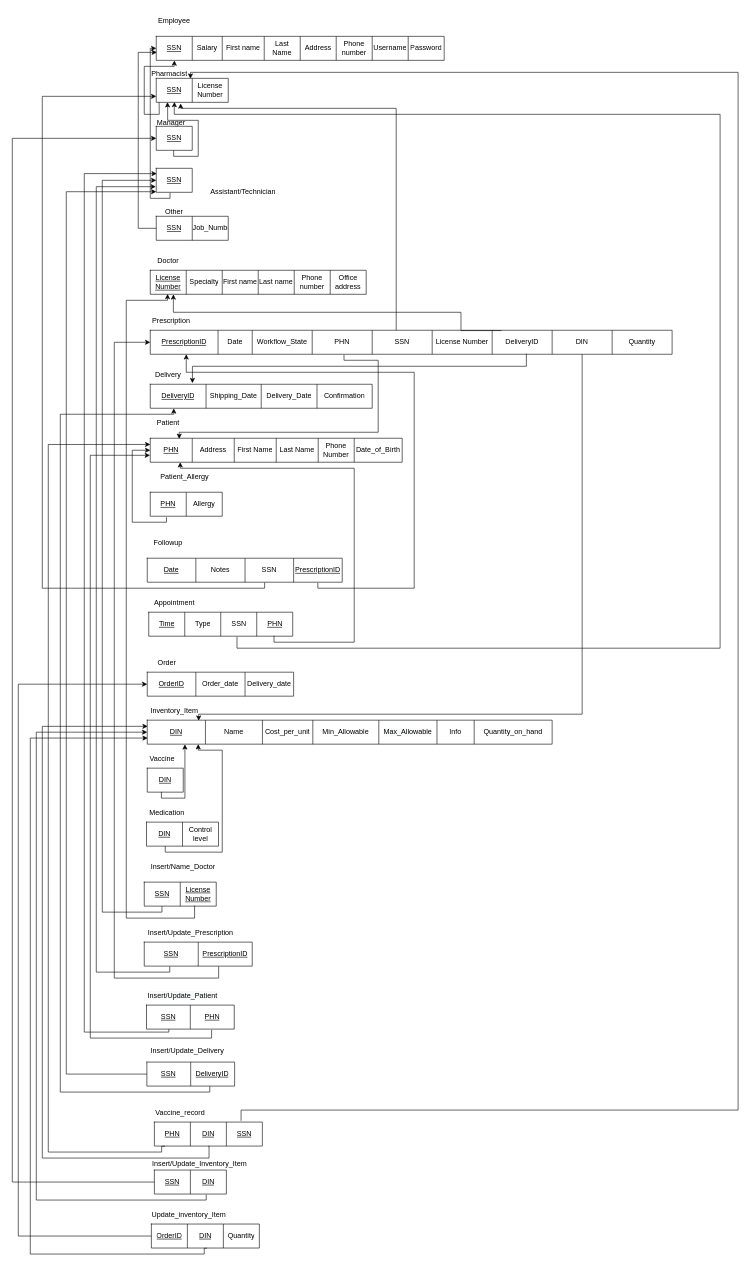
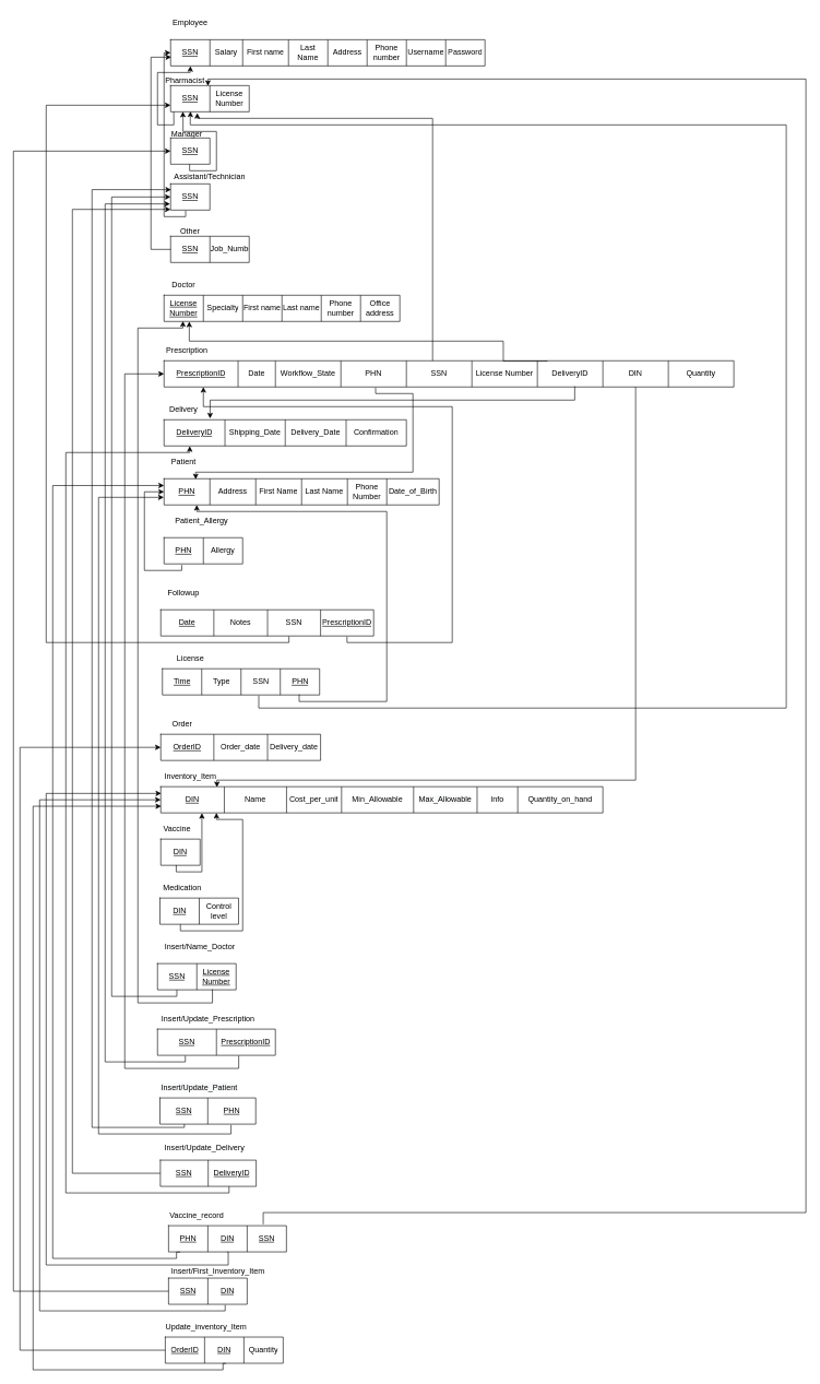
- <mxCell id="15" value="Assistant/Technician" style="text;html=1;strokeColor=none;fillColor=none;align=center;verticalAlign=middle;whiteSpace=wrap;rounded=0;" parent="1" vertex="1"><mxGeometry x="345" y="310" width="120" height="20" as="geometry" /></mxCell>
+ <mxCell id="15" value="Assistant/Technician" style="text;html=1;strokeColor=none;fillColor=none;align=center;verticalAlign=middle;whiteSpace=wrap;rounded=0;" parent="1" vertex="1"><mxGeometry x="260" y="260" width="120" height="20" as="geometry" /></mxCell>
- <mxCell id="78" value="Appointment" style="text;html=1;strokeColor=none;fillColor=none;align=center;verticalAlign=middle;whiteSpace=wrap;rounded=0;fontColor=#000000;" parent="1" vertex="1"><mxGeometry x="247.5" y="990" width="85" height="30" as="geometry" /></mxCell>
+ <mxCell id="78" value="License" style="text;html=1;strokeColor=none;fillColor=none;align=center;verticalAlign=middle;whiteSpace=wrap;rounded=0;fontColor=#000000;" parent="1" vertex="1"><mxGeometry x="247.5" y="990" width="85" height="30" as="geometry" /></mxCell>
- <mxCell id="148" value="Insert/Update_Inventory_Item" style="text;html=1;strokeColor=none;fillColor=none;align=center;verticalAlign=middle;whiteSpace=wrap;rounded=0;fontColor=#000000;" parent="1" vertex="1"><mxGeometry x="245" y="1930" width="175" height="20" as="geometry" /></mxCell>
+ <mxCell id="148" value="Insert/First_Inventory_Item" style="text;html=1;strokeColor=none;fillColor=none;align=center;verticalAlign=middle;whiteSpace=wrap;rounded=0;fontColor=#000000;" parent="1" vertex="1"><mxGeometry x="245" y="1930" width="175" height="20" as="geometry" /></mxCell>
